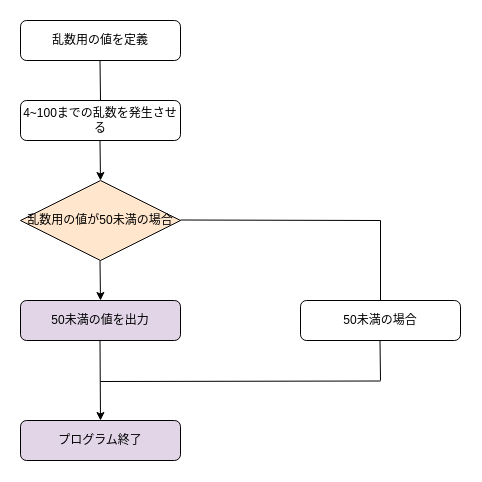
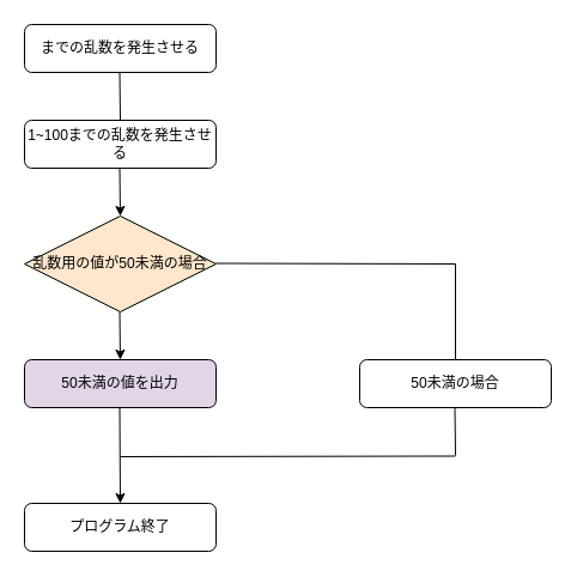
- <mxCell id="2" value="乱数用の値を定義" style="rounded=1;whiteSpace=wrap;html=1;" vertex="1" parent="1"><mxGeometry x="20" y="20" width="160" height="40" as="geometry" /></mxCell>
+ <mxCell id="2" value="までの乱数を発生させる" style="rounded=1;whiteSpace=wrap;html=1;" vertex="1" parent="1"><mxGeometry x="20" y="20" width="160" height="40" as="geometry" /></mxCell>
- <mxCell id="4" value="4~100までの乱数を発生させる" style="rounded=1;whiteSpace=wrap;html=1;" vertex="1" parent="1"><mxGeometry x="20" y="100" width="160" height="40" as="geometry" /></mxCell>
+ <mxCell id="4" value="1~100までの乱数を発生させる" style="rounded=1;whiteSpace=wrap;html=1;" vertex="1" parent="1"><mxGeometry x="20" y="100" width="160" height="40" as="geometry" /></mxCell>
- <mxCell id="13" value="プログラム終了" style="rounded=1;whiteSpace=wrap;html=1;fillColor=#e1d5e7;" vertex="1" parent="1"><mxGeometry x="20" y="420" width="160" height="40" as="geometry" /></mxCell>
+ <mxCell id="13" value="プログラム終了" style="rounded=1;whiteSpace=wrap;html=1;" vertex="1" parent="1"><mxGeometry x="20" y="420" width="160" height="40" as="geometry" /></mxCell>
